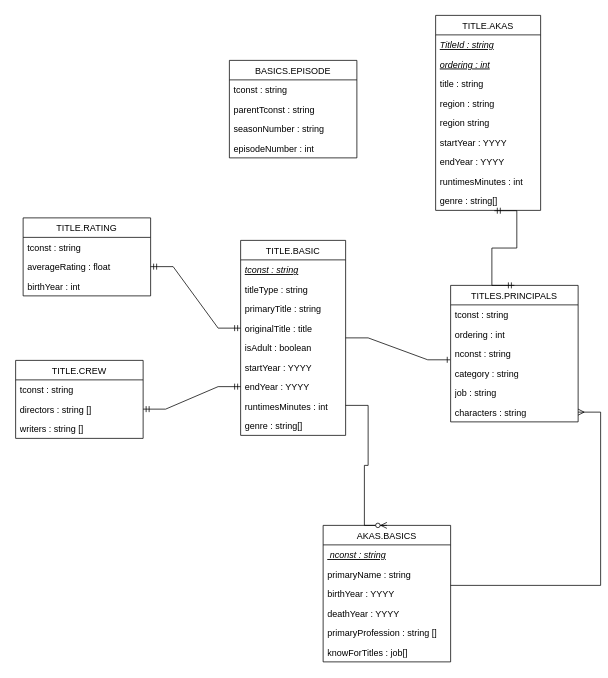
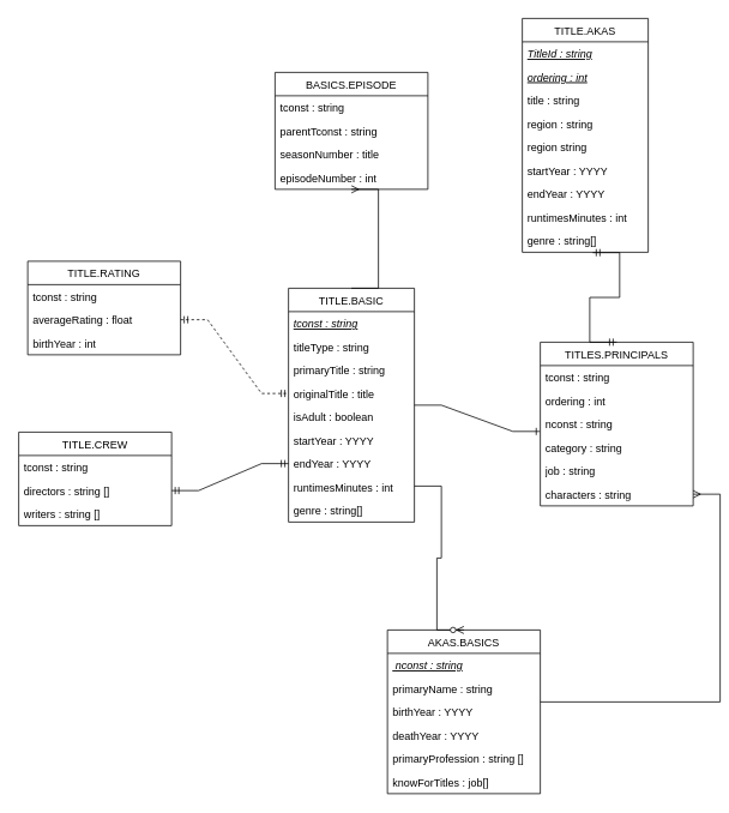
- <mxCell id="47" value="seasonNumber : string" style="text;strokeColor=none;fillColor=none;align=left;verticalAlign=top;spacingLeft=4;spacingRight=4;overflow=hidden;rotatable=0;points=[[0,0.5],[1,0.5]];portConstraint=eastwest;whiteSpace=wrap;" parent="44" vertex="1"><mxGeometry y="78" width="170" height="26" as="geometry" /></mxCell>
+ <mxCell id="47" value="seasonNumber : title" style="text;strokeColor=none;fillColor=none;align=left;verticalAlign=top;spacingLeft=4;spacingRight=4;overflow=hidden;rotatable=0;points=[[0,0.5],[1,0.5]];portConstraint=eastwest;whiteSpace=wrap;" parent="44" vertex="1"><mxGeometry y="78" width="170" height="26" as="geometry" /></mxCell>
+ <mxCell id="49" value="" style="edgeStyle=entityRelationEdgeStyle;fontSize=12;html=1;endArrow=ERmany;rounded=0;exitX=0.5;exitY=0;exitDx=0;exitDy=0;entryX=0.5;entryY=1;entryDx=0;entryDy=0;" parent="1" source="2" target="44" edge="1"><mxGeometry width="100" height="100" relative="1" as="geometry"><mxPoint x="450" y="440" as="sourcePoint" /><mxPoint x="550" y="340" as="targetPoint" /></mxGeometry></mxCell>
- <mxCell id="50" value="" style="edgeStyle=entityRelationEdgeStyle;fontSize=12;html=1;endArrow=ERmandOne;startArrow=ERmandOne;rounded=0;exitX=1;exitY=0.5;exitDx=0;exitDy=0;entryX=0;entryY=0.5;entryDx=0;entryDy=0;" parent="1" source="42" target="6" edge="1"><mxGeometry width="100" height="100" relative="1" as="geometry"><mxPoint x="220" y="520" as="sourcePoint" /><mxPoint x="320" y="420" as="targetPoint" /></mxGeometry></mxCell>
+ <mxCell id="50" value="" style="edgeStyle=entityRelationEdgeStyle;fontSize=12;html=1;endArrow=ERmandOne;startArrow=ERmandOne;rounded=0;exitX=1;exitY=0.5;exitDx=0;exitDy=0;entryX=0;entryY=0.5;entryDx=0;entryDy=0;dashed=1;" parent="1" source="42" target="6" edge="1"><mxGeometry width="100" height="100" relative="1" as="geometry"><mxPoint x="220" y="520" as="sourcePoint" /><mxPoint x="320" y="420" as="targetPoint" /></mxGeometry></mxCell>
